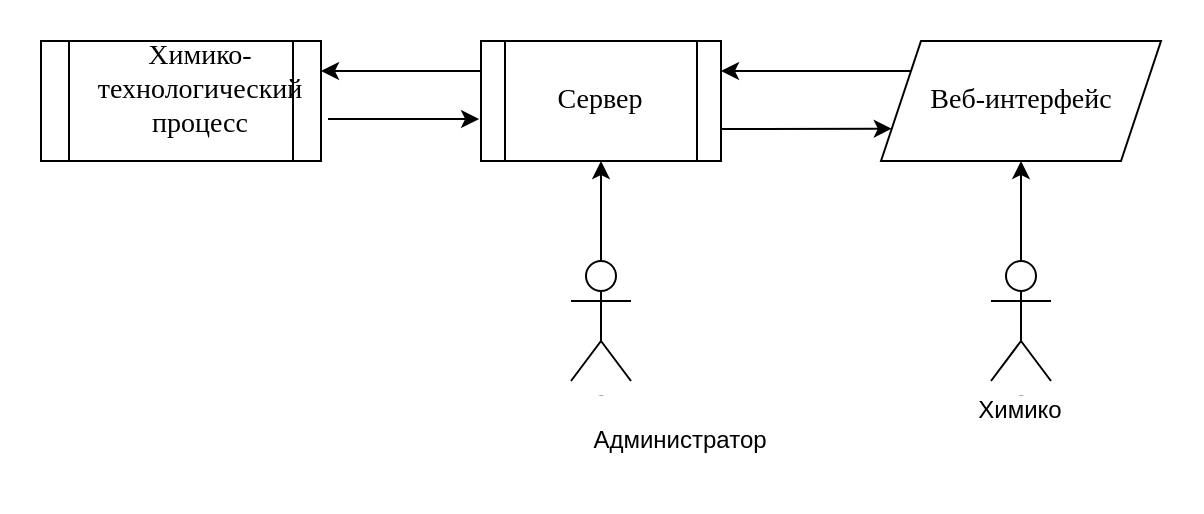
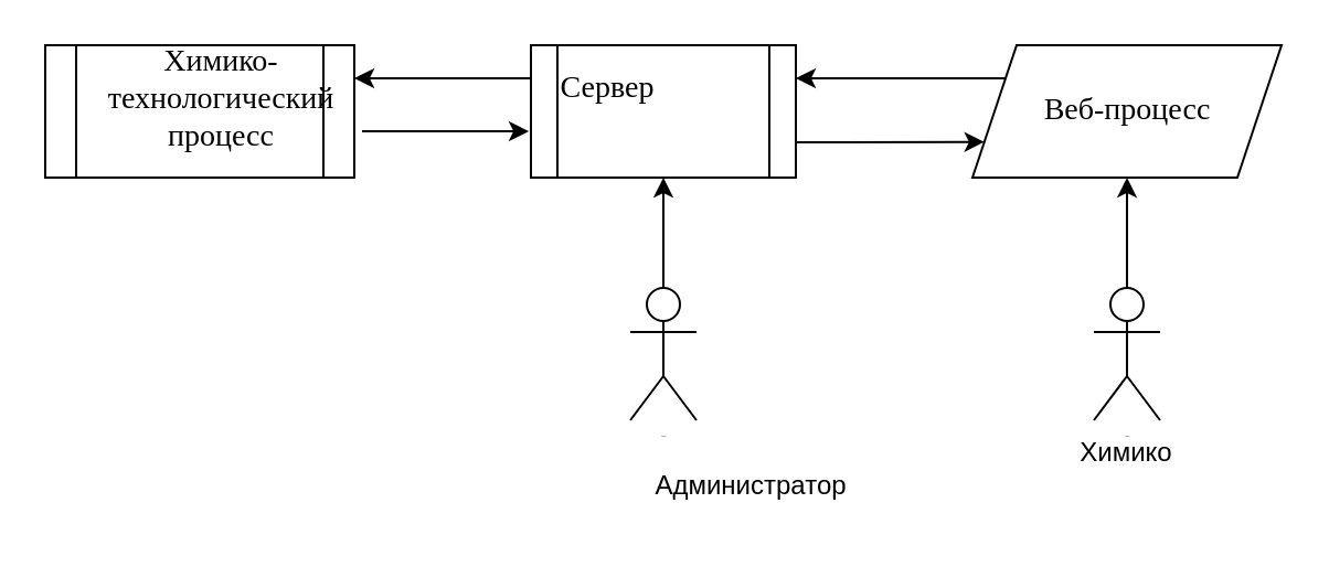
- <mxCell id="10" value="&lt;font face=&quot;Times New Roman&quot;&gt;&lt;span style=&quot;font-size: 14px;&quot;&gt;Сервер&lt;/span&gt;&lt;/font&gt;" style="text;html=1;strokeColor=none;fillColor=none;align=center;verticalAlign=middle;whiteSpace=wrap;rounded=0;" vertex="1" parent="1"><mxGeometry x="270" y="35" width="60" height="30" as="geometry" /></mxCell>
+ <mxCell id="10" value="&lt;font face=&quot;Times New Roman&quot;&gt;&lt;span style=&quot;font-size: 14px;&quot;&gt;Сервер&lt;/span&gt;&lt;/font&gt;" style="text;html=1;strokeColor=none;fillColor=none;align=center;verticalAlign=middle;whiteSpace=wrap;rounded=0;" vertex="1" parent="1"><mxGeometry x="245" y="25" width="60" height="30" as="geometry" /></mxCell>
- <mxCell id="11" value="&lt;font face=&quot;Times New Roman&quot; style=&quot;font-size: 14px;&quot;&gt;Веб-интерфейс&lt;/font&gt;" style="text;html=1;strokeColor=none;fillColor=none;align=center;verticalAlign=middle;whiteSpace=wrap;rounded=0;" vertex="1" parent="1"><mxGeometry x="462.5" y="35" width="95" height="30" as="geometry" /></mxCell>
+ <mxCell id="11" value="&lt;font face=&quot;Times New Roman&quot; style=&quot;font-size: 14px;&quot;&gt;Веб-процесс&lt;/font&gt;" style="text;html=1;strokeColor=none;fillColor=none;align=center;verticalAlign=middle;whiteSpace=wrap;rounded=0;" vertex="1" parent="1"><mxGeometry x="462.5" y="35" width="95" height="30" as="geometry" /></mxCell>
